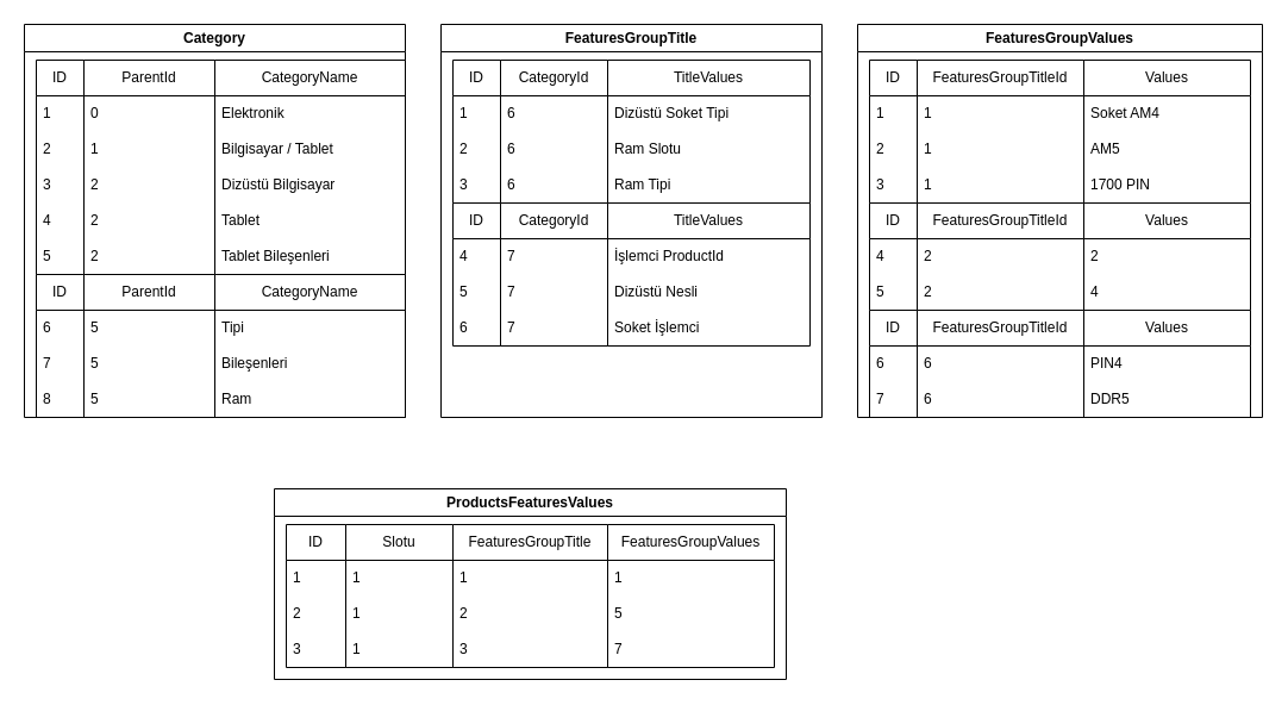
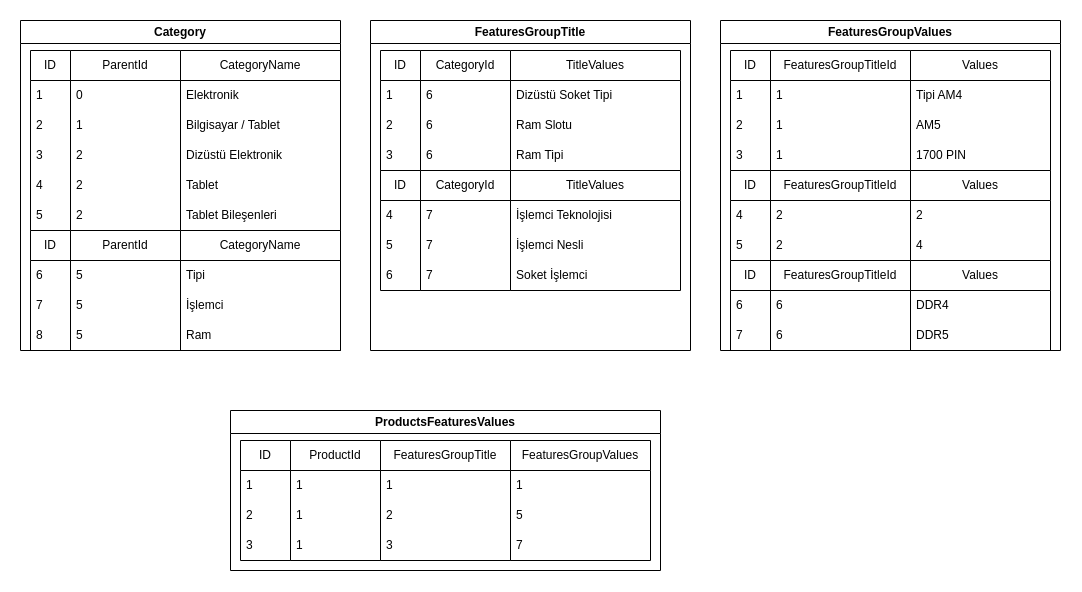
- <mxCell id="68" value="Soket AM4" style="text;strokeColor=none;fillColor=none;align=left;verticalAlign=middle;spacingLeft=4;spacingRight=4;overflow=hidden;points=[[0,0.5],[1,0.5]];portConstraint=eastwest;rotatable=0;whiteSpace=wrap;html=1;" parent="67" vertex="1"><mxGeometry y="30" width="140" height="30" as="geometry" /></mxCell>
+ <mxCell id="68" value="Tipi AM4" style="text;strokeColor=none;fillColor=none;align=left;verticalAlign=middle;spacingLeft=4;spacingRight=4;overflow=hidden;points=[[0,0.5],[1,0.5]];portConstraint=eastwest;rotatable=0;whiteSpace=wrap;html=1;" parent="67" vertex="1"><mxGeometry y="30" width="140" height="30" as="geometry" /></mxCell>
- <mxCell id="12" value="Dizüstü Bilgisayar" style="text;strokeColor=none;fillColor=none;align=left;verticalAlign=middle;spacingLeft=4;spacingRight=4;overflow=hidden;points=[[0,0.5],[1,0.5]];portConstraint=eastwest;rotatable=0;whiteSpace=wrap;html=1;" parent="9" vertex="1"><mxGeometry y="90" width="160" height="30" as="geometry" /></mxCell>
+ <mxCell id="12" value="Dizüstü Elektronik" style="text;strokeColor=none;fillColor=none;align=left;verticalAlign=middle;spacingLeft=4;spacingRight=4;overflow=hidden;points=[[0,0.5],[1,0.5]];portConstraint=eastwest;rotatable=0;whiteSpace=wrap;html=1;" parent="9" vertex="1"><mxGeometry y="90" width="160" height="30" as="geometry" /></mxCell>
- <mxCell id="55" value="İşlemci ProductId" style="text;strokeColor=none;fillColor=none;align=left;verticalAlign=middle;spacingLeft=4;spacingRight=4;overflow=hidden;points=[[0,0.5],[1,0.5]];portConstraint=eastwest;rotatable=0;whiteSpace=wrap;html=1;" parent="54" vertex="1"><mxGeometry y="30" width="170" height="30" as="geometry" /></mxCell>
+ <mxCell id="55" value="İşlemci Teknolojisi" style="text;strokeColor=none;fillColor=none;align=left;verticalAlign=middle;spacingLeft=4;spacingRight=4;overflow=hidden;points=[[0,0.5],[1,0.5]];portConstraint=eastwest;rotatable=0;whiteSpace=wrap;html=1;" parent="54" vertex="1"><mxGeometry y="30" width="170" height="30" as="geometry" /></mxCell>
- <mxCell id="56" value="Dizüstü Nesli" style="text;strokeColor=none;fillColor=none;align=left;verticalAlign=middle;spacingLeft=4;spacingRight=4;overflow=hidden;points=[[0,0.5],[1,0.5]];portConstraint=eastwest;rotatable=0;whiteSpace=wrap;html=1;" parent="54" vertex="1"><mxGeometry y="60" width="170" height="30" as="geometry" /></mxCell>
+ <mxCell id="56" value="İşlemci Nesli" style="text;strokeColor=none;fillColor=none;align=left;verticalAlign=middle;spacingLeft=4;spacingRight=4;overflow=hidden;points=[[0,0.5],[1,0.5]];portConstraint=eastwest;rotatable=0;whiteSpace=wrap;html=1;" parent="54" vertex="1"><mxGeometry y="60" width="170" height="30" as="geometry" /></mxCell>
- <mxCell id="27" value="Bileşenleri" style="text;strokeColor=none;fillColor=none;align=left;verticalAlign=middle;spacingLeft=4;spacingRight=4;overflow=hidden;points=[[0,0.5],[1,0.5]];portConstraint=eastwest;rotatable=0;whiteSpace=wrap;html=1;" parent="25" vertex="1"><mxGeometry y="60" width="160" height="30" as="geometry" /></mxCell>
+ <mxCell id="27" value="İşlemci" style="text;strokeColor=none;fillColor=none;align=left;verticalAlign=middle;spacingLeft=4;spacingRight=4;overflow=hidden;points=[[0,0.5],[1,0.5]];portConstraint=eastwest;rotatable=0;whiteSpace=wrap;html=1;" parent="25" vertex="1"><mxGeometry y="60" width="160" height="30" as="geometry" /></mxCell>
- <mxCell id="87" value="PIN4" style="text;strokeColor=none;fillColor=none;align=left;verticalAlign=middle;spacingLeft=4;spacingRight=4;overflow=hidden;points=[[0,0.5],[1,0.5]];portConstraint=eastwest;rotatable=0;whiteSpace=wrap;html=1;" parent="86" vertex="1"><mxGeometry y="30" width="140" height="30" as="geometry" /></mxCell>
+ <mxCell id="87" value="DDR4" style="text;strokeColor=none;fillColor=none;align=left;verticalAlign=middle;spacingLeft=4;spacingRight=4;overflow=hidden;points=[[0,0.5],[1,0.5]];portConstraint=eastwest;rotatable=0;whiteSpace=wrap;html=1;" parent="86" vertex="1"><mxGeometry y="30" width="140" height="30" as="geometry" /></mxCell>
- <mxCell id="94" value="Slotu" style="swimlane;fontStyle=0;childLayout=stackLayout;horizontal=1;startSize=30;horizontalStack=0;resizeParent=1;resizeParentMax=0;resizeLast=0;collapsible=1;marginBottom=0;whiteSpace=wrap;html=1;" vertex="1" parent="89"><mxGeometry x="60" y="30" width="90" height="120" as="geometry" /></mxCell>
+ <mxCell id="94" value="ProductId" style="swimlane;fontStyle=0;childLayout=stackLayout;horizontal=1;startSize=30;horizontalStack=0;resizeParent=1;resizeParentMax=0;resizeLast=0;collapsible=1;marginBottom=0;whiteSpace=wrap;html=1;" vertex="1" parent="89"><mxGeometry x="60" y="30" width="90" height="120" as="geometry" /></mxCell>
